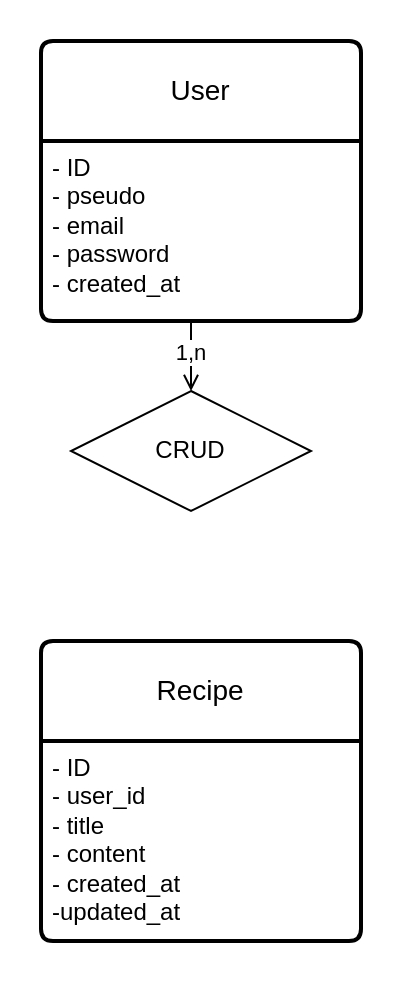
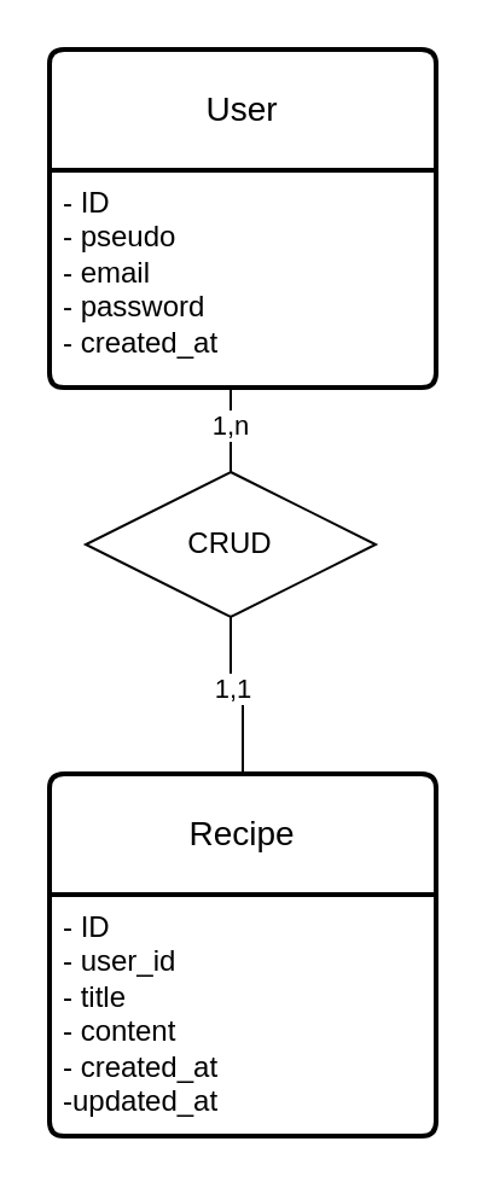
- <mxCell id="5" style="edgeStyle=orthogonalEdgeStyle;rounded=0;orthogonalLoop=1;jettySize=auto;html=1;exitX=0.5;exitY=1;exitDx=0;exitDy=0;entryX=0.5;entryY=0;entryDx=0;entryDy=0;endArrow=open;startFill=0;" edge="1" parent="1" source="3" target="4"><mxGeometry relative="1" as="geometry" /></mxCell>
+ <mxCell id="5" style="edgeStyle=orthogonalEdgeStyle;rounded=0;orthogonalLoop=1;jettySize=auto;html=1;exitX=0.5;exitY=1;exitDx=0;exitDy=0;entryX=0.5;entryY=0;entryDx=0;entryDy=0;endArrow=none;startFill=0;" edge="1" parent="1" source="3" target="4"><mxGeometry relative="1" as="geometry" /></mxCell>
+ <mxCell id="9" value="" style="edgeStyle=orthogonalEdgeStyle;rounded=0;orthogonalLoop=1;jettySize=auto;html=1;endArrow=none;startFill=0;exitX=0.5;exitY=0;exitDx=0;exitDy=0;" edge="1" parent="1" source="7" target="4"><mxGeometry relative="1" as="geometry" /></mxCell>
+ <mxCell id="10" value="1,1" style="edgeLabel;html=1;align=center;verticalAlign=middle;resizable=0;points=[];" vertex="1" connectable="0" parent="9"><mxGeometry x="0.16" relative="1" as="geometry"><mxPoint as="offset" /></mxGeometry></mxCell>
